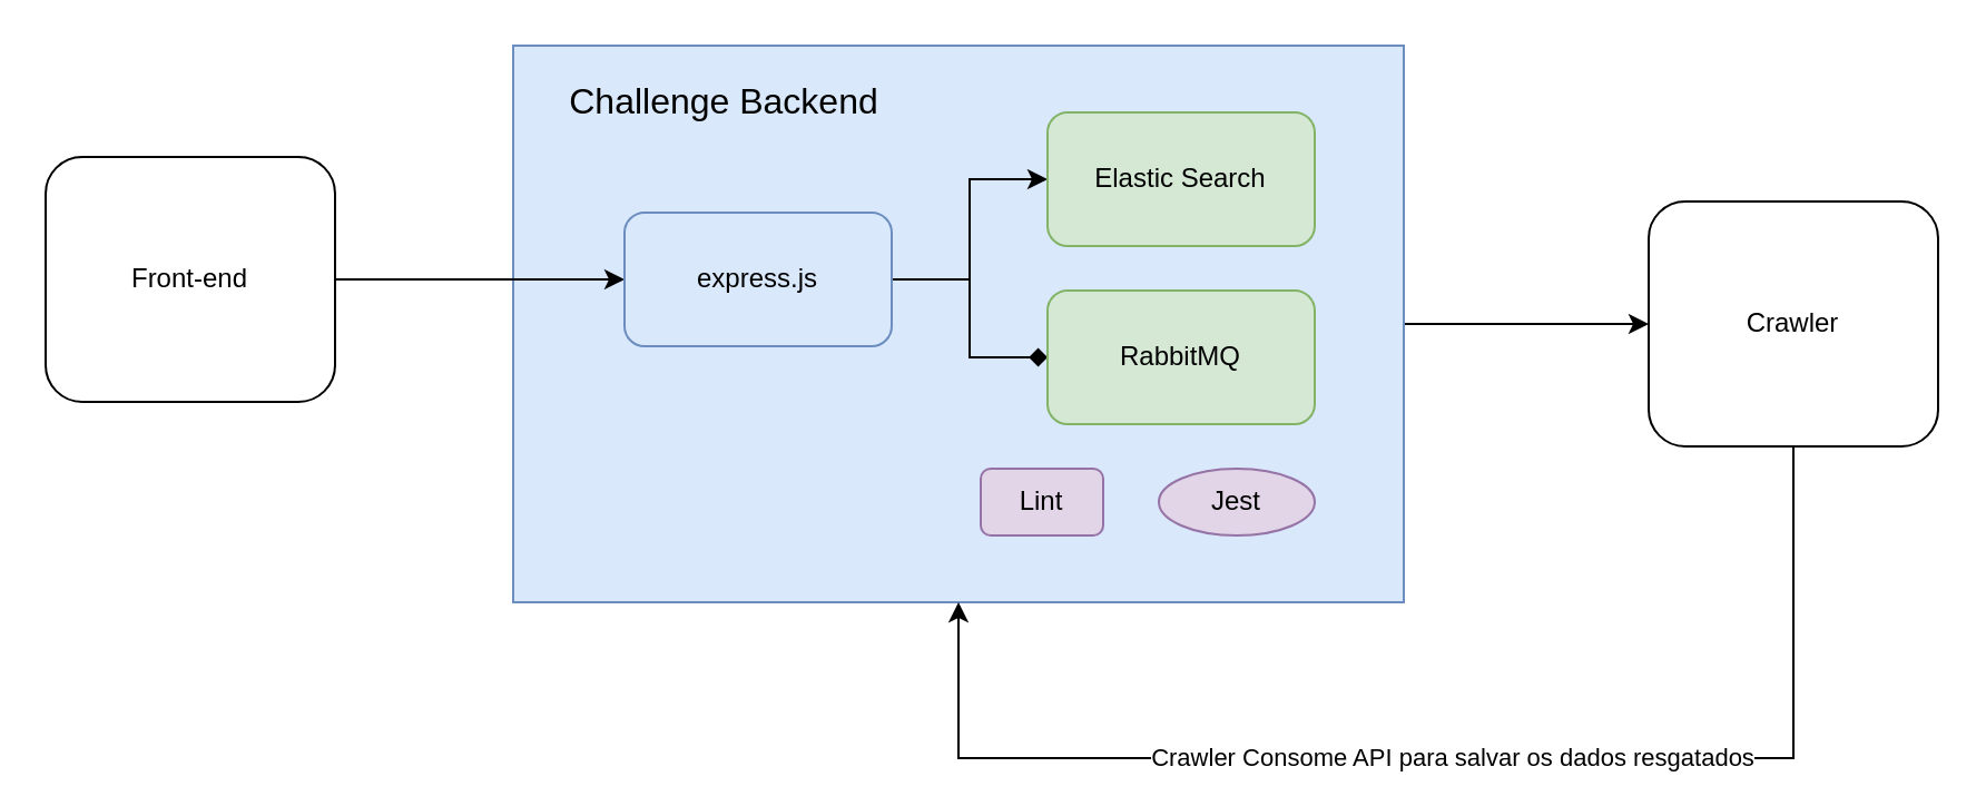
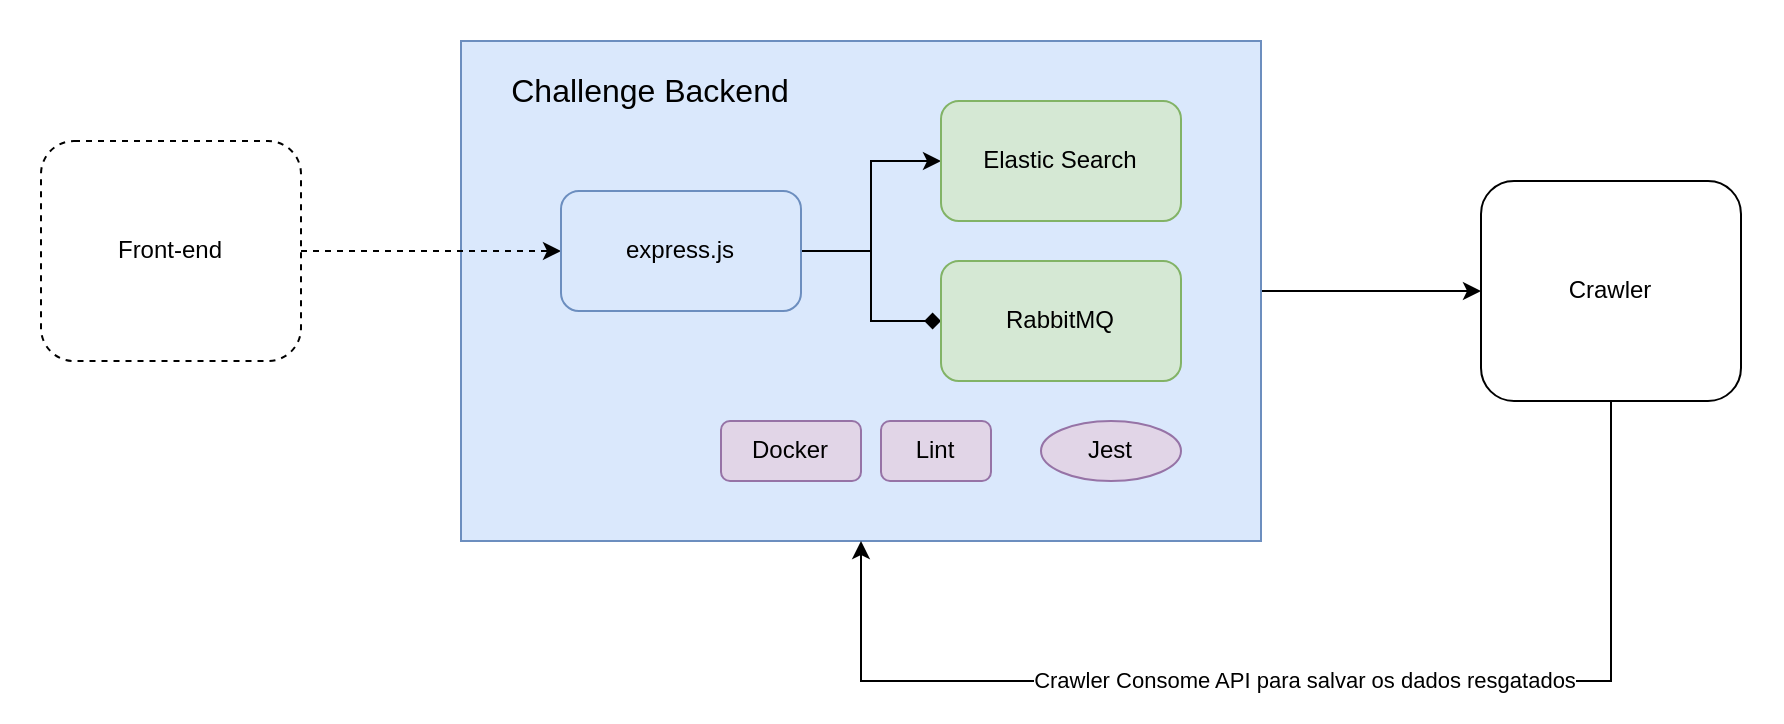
- <mxCell id="5" value="Front-end" style="rounded=1;whiteSpace=wrap;html=1;" vertex="1" parent="1"><mxGeometry x="20" y="70" width="130" height="110" as="geometry" /></mxCell>
+ <mxCell id="5" value="Front-end" style="rounded=1;whiteSpace=wrap;html=1;dashed=1;" vertex="1" parent="1"><mxGeometry x="20" y="70" width="130" height="110" as="geometry" /></mxCell>
- <mxCell id="4" style="edgeStyle=orthogonalEdgeStyle;rounded=0;orthogonalLoop=1;jettySize=auto;html=1;exitX=1;exitY=0.5;exitDx=0;exitDy=0;" edge="1" parent="1" source="5" target="8"><mxGeometry relative="1" as="geometry" /></mxCell>
+ <mxCell id="4" style="edgeStyle=orthogonalEdgeStyle;rounded=0;orthogonalLoop=1;jettySize=auto;html=1;exitX=1;exitY=0.5;exitDx=0;exitDy=0;dashed=1;" edge="1" parent="1" source="5" target="8"><mxGeometry relative="1" as="geometry" /></mxCell>
+ <mxCell id="13" value="Docker" style="rounded=1;whiteSpace=wrap;html=1;fillColor=#e1d5e7;strokeColor=#9673a6;" vertex="1" parent="1"><mxGeometry x="360" y="210" width="70" height="30" as="geometry" /></mxCell>
